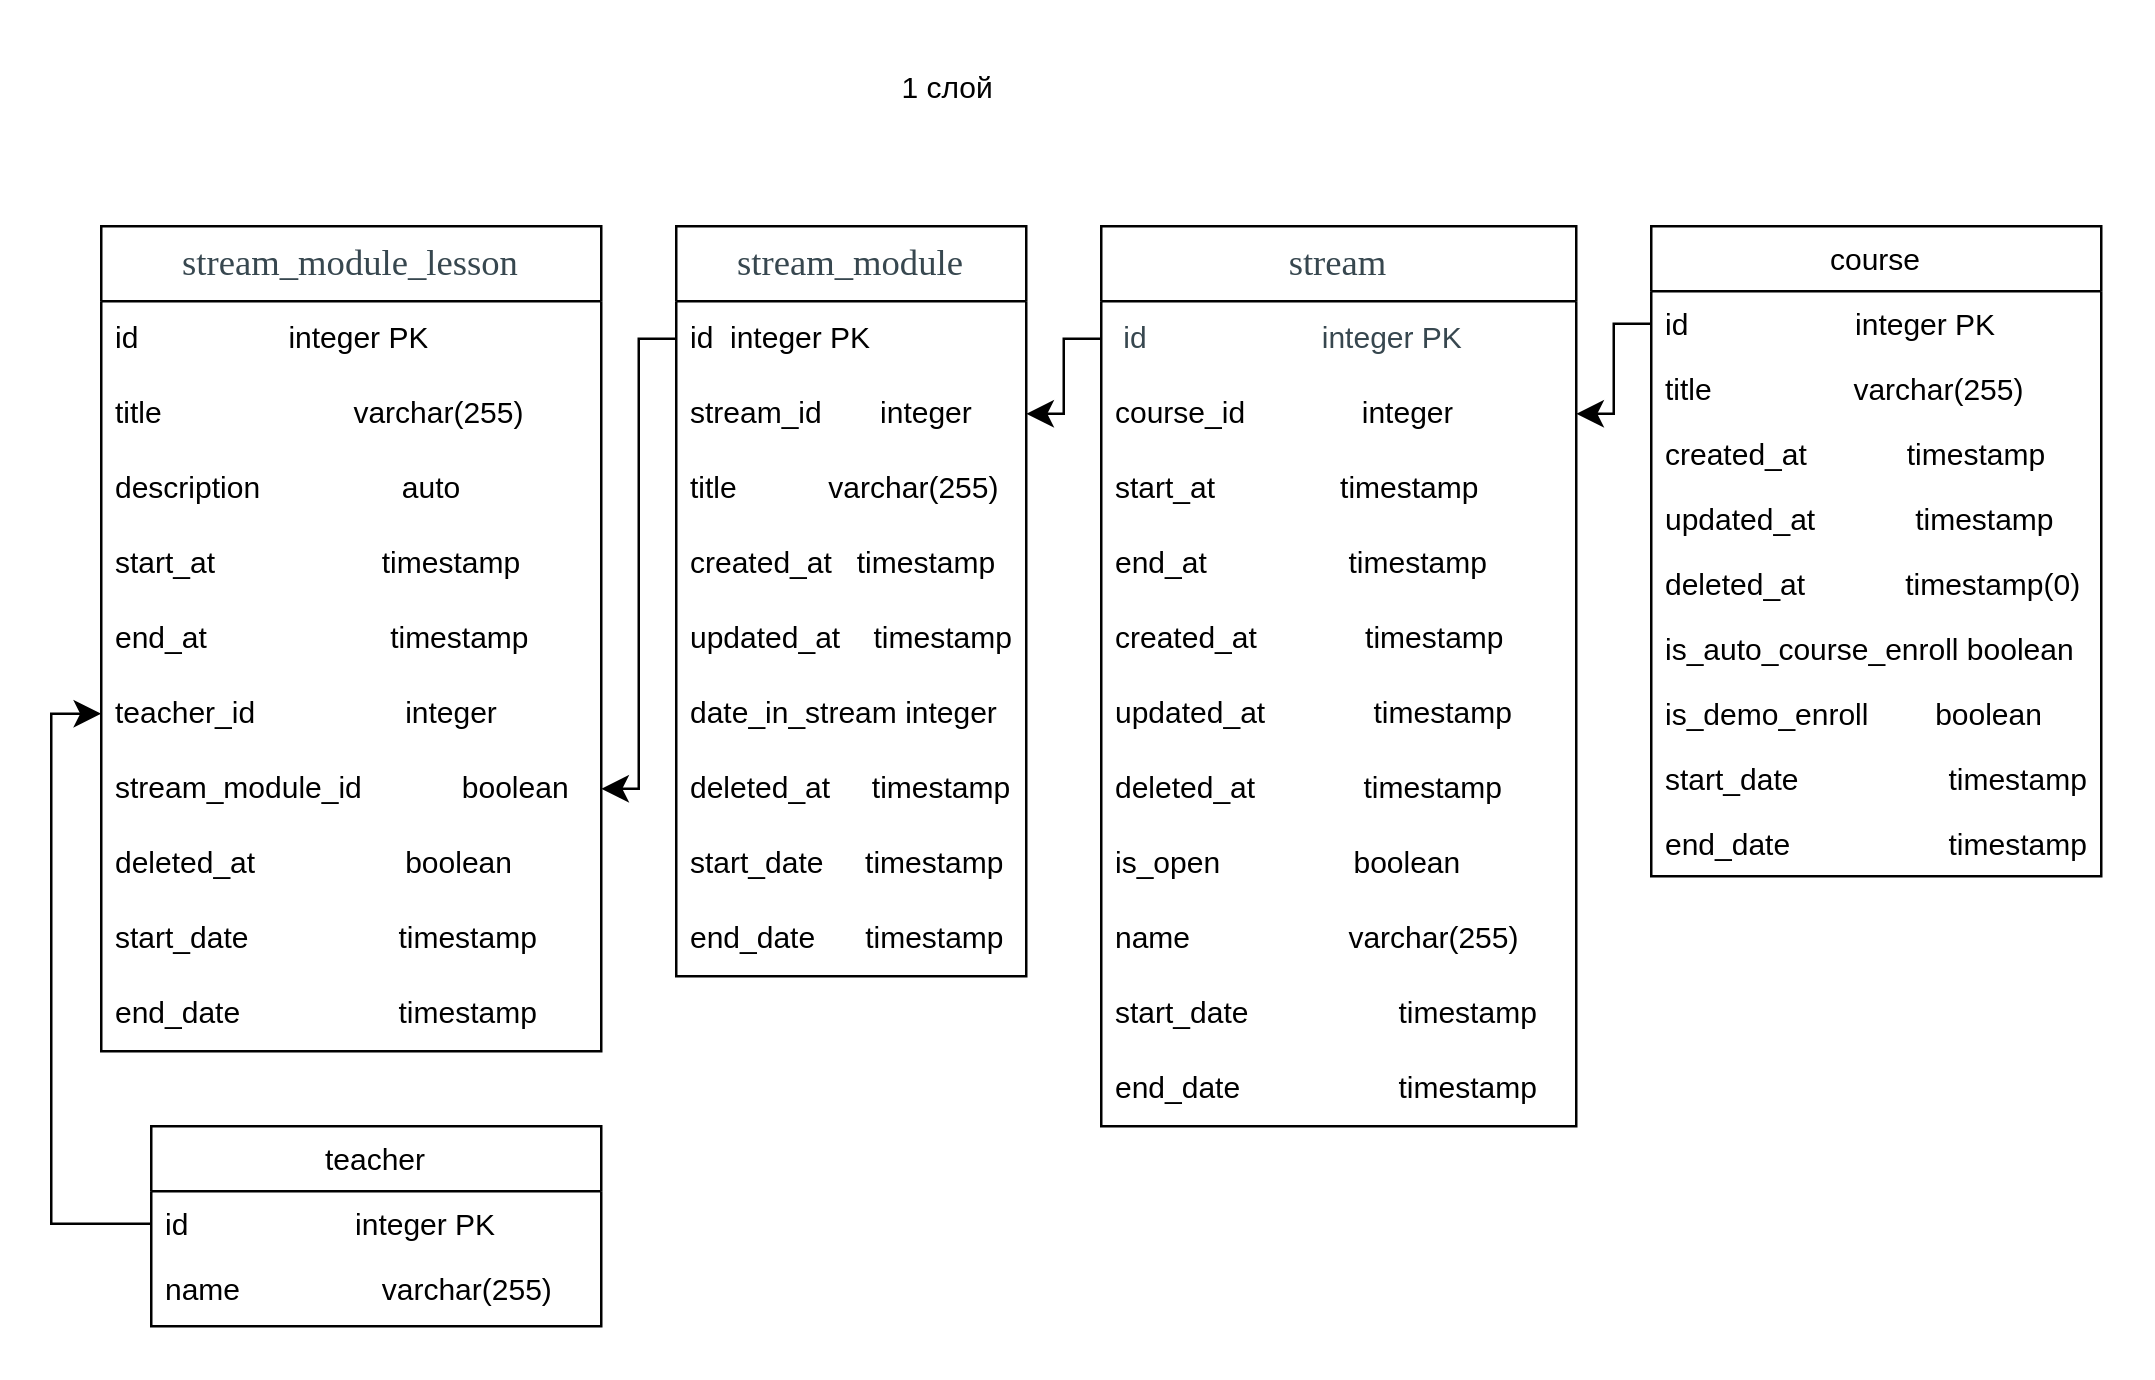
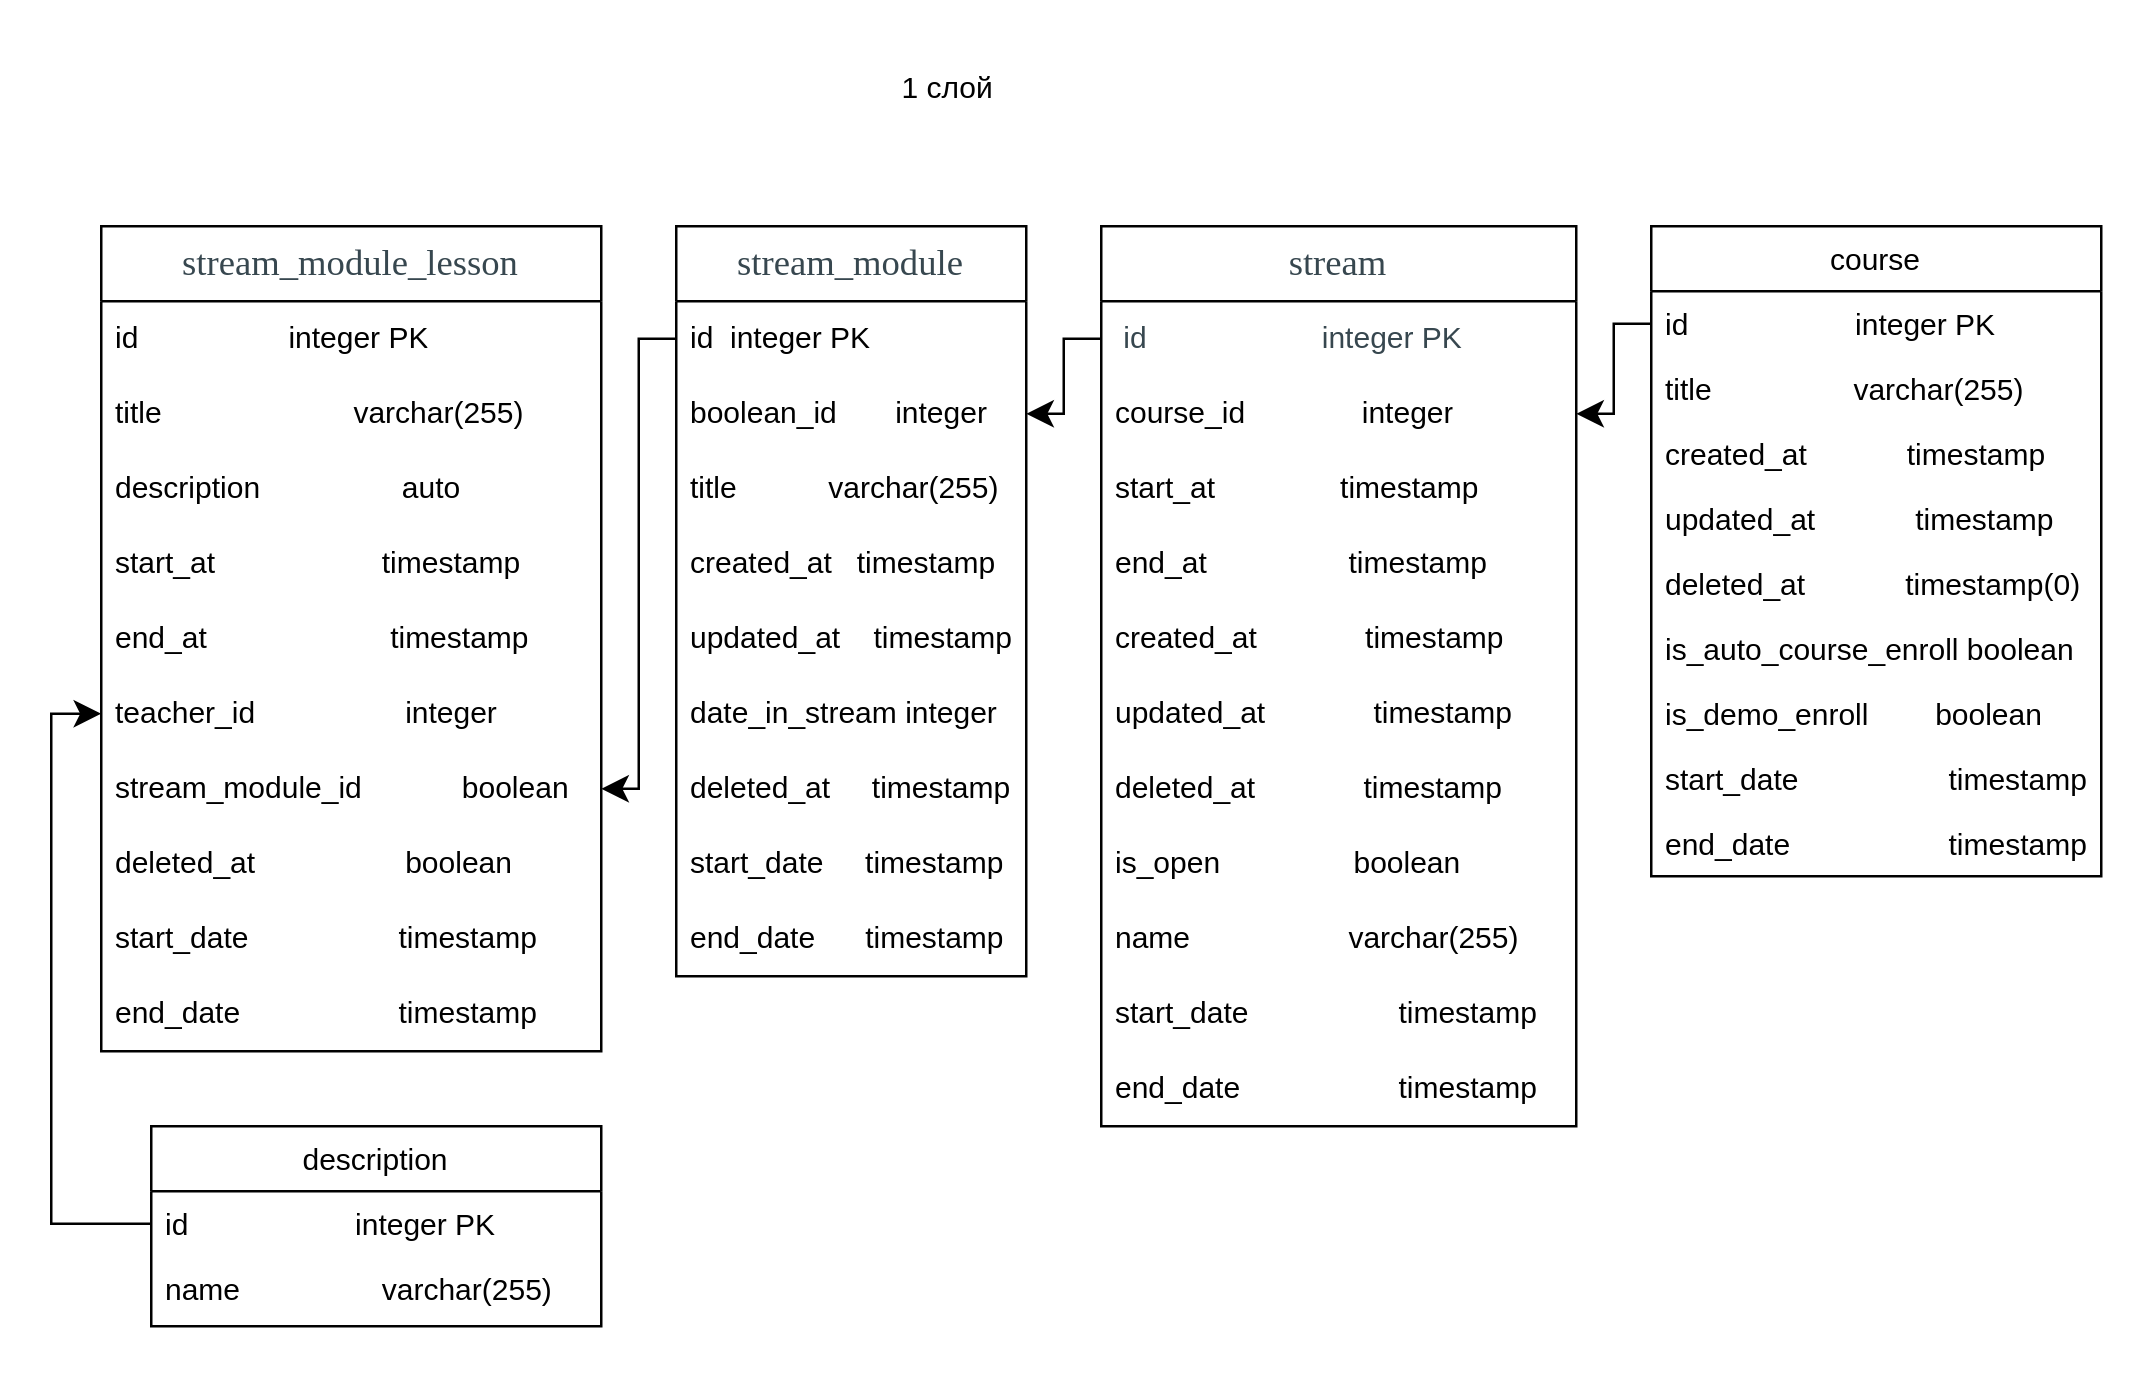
- <mxCell id="27" value="&lt;div&gt;stream_id&amp;nbsp; &amp;nbsp; &amp;nbsp; &amp;nbsp;integer&lt;/div&gt;" style="text;strokeColor=none;fillColor=none;align=left;verticalAlign=middle;spacingLeft=4;spacingRight=4;overflow=hidden;points=[[0,0.5],[1,0.5]];portConstraint=eastwest;rotatable=0;whiteSpace=wrap;html=1;" parent="25" vertex="1"><mxGeometry y="60" width="140" height="30" as="geometry" /></mxCell>
+ <mxCell id="27" value="&lt;div&gt;boolean_id&amp;nbsp; &amp;nbsp; &amp;nbsp; &amp;nbsp;integer&lt;/div&gt;" style="text;strokeColor=none;fillColor=none;align=left;verticalAlign=middle;spacingLeft=4;spacingRight=4;overflow=hidden;points=[[0,0.5],[1,0.5]];portConstraint=eastwest;rotatable=0;whiteSpace=wrap;html=1;" parent="25" vertex="1"><mxGeometry y="60" width="140" height="30" as="geometry" /></mxCell>
- <mxCell id="49" value="teacher" style="swimlane;fontStyle=0;align=center;verticalAlign=top;childLayout=stackLayout;horizontal=1;startSize=26;horizontalStack=0;resizeParent=1;resizeLast=0;collapsible=1;marginBottom=0;rounded=0;shadow=0;strokeWidth=1;" vertex="1" parent="1"><mxGeometry x="60" y="450" width="180" height="80" as="geometry"><mxRectangle x="508" y="120" width="160" height="26" as="alternateBounds" /></mxGeometry></mxCell>
+ <mxCell id="49" value="description" style="swimlane;fontStyle=0;align=center;verticalAlign=top;childLayout=stackLayout;horizontal=1;startSize=26;horizontalStack=0;resizeParent=1;resizeLast=0;collapsible=1;marginBottom=0;rounded=0;shadow=0;strokeWidth=1;" vertex="1" parent="1"><mxGeometry x="60" y="450" width="180" height="80" as="geometry"><mxRectangle x="508" y="120" width="160" height="26" as="alternateBounds" /></mxGeometry></mxCell>
